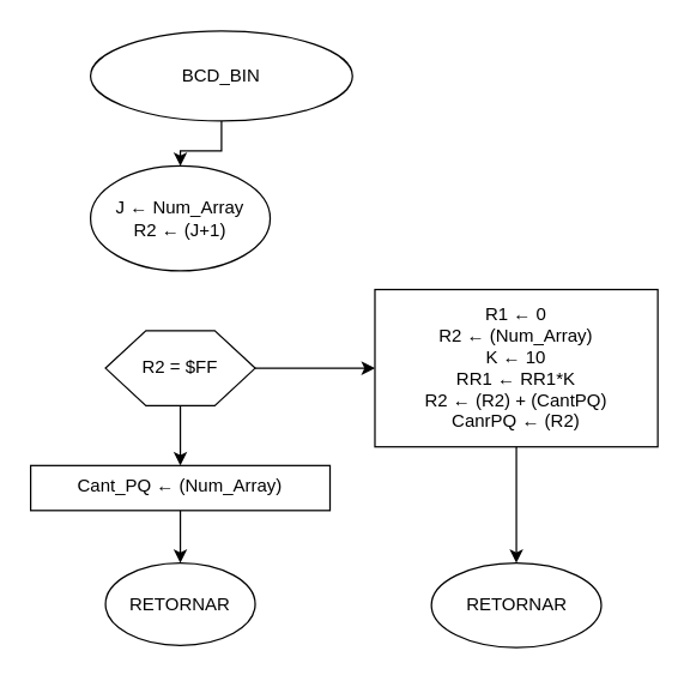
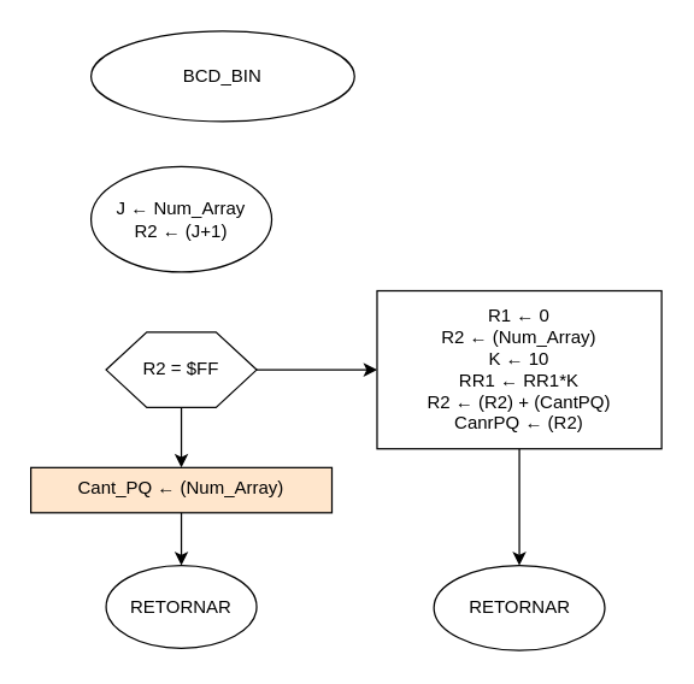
- <mxCell id="2" value="" style="edgeStyle=orthogonalEdgeStyle;rounded=0;orthogonalLoop=1;jettySize=auto;html=1;" edge="1" parent="1" source="3" target="4"><mxGeometry relative="1" as="geometry" /></mxCell>
- <mxCell id="10" value="Cant_PQ ← (Num_Array)" style="whiteSpace=wrap;html=1;verticalAlign=top;arcSize=6;" vertex="1" parent="1"><mxGeometry x="20" y="310" width="200" height="30" as="geometry" /></mxCell>
+ <mxCell id="10" value="Cant_PQ ← (Num_Array)" style="whiteSpace=wrap;html=1;verticalAlign=top;arcSize=6;fillColor=#ffe6cc;" vertex="1" parent="1"><mxGeometry x="20" y="310" width="200" height="30" as="geometry" /></mxCell>
